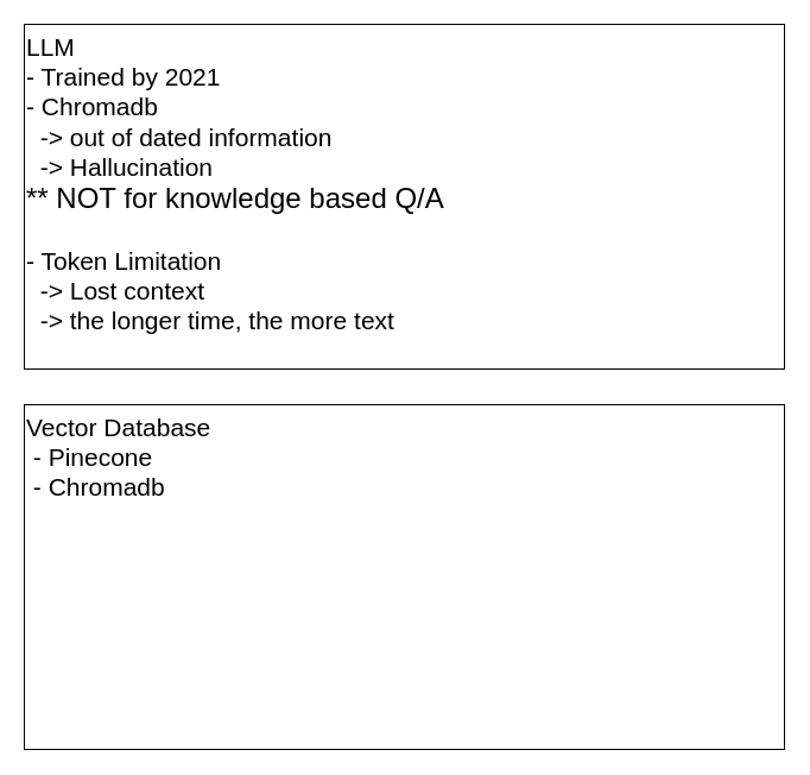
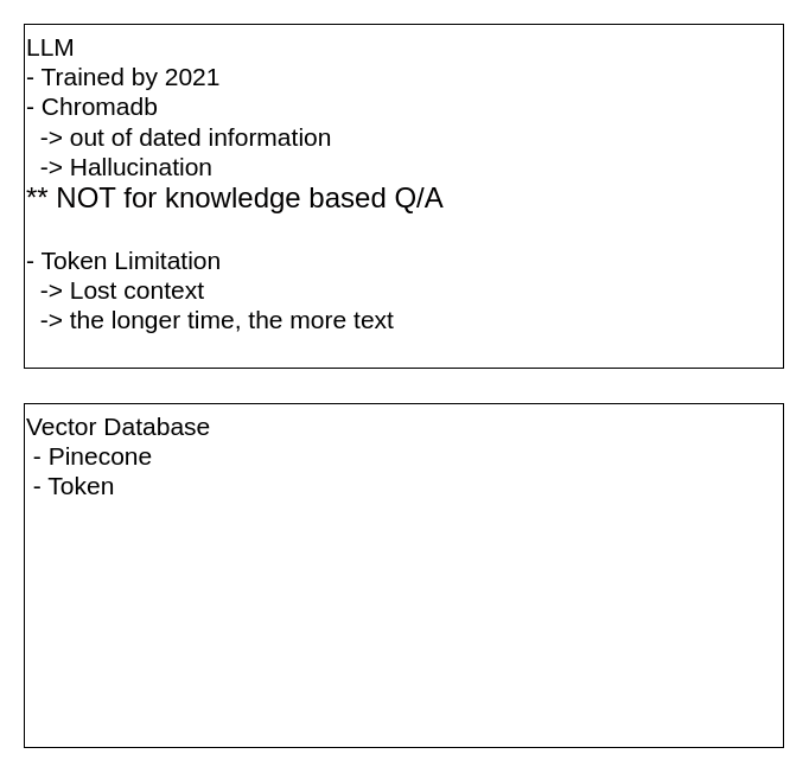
- <mxCell id="3" value="Vector Database&lt;br&gt;&amp;nbsp;- Pinecone&lt;br&gt;&amp;nbsp;- Chromadb" style="rounded=0;whiteSpace=wrap;html=1;fontSize=21;align=left;verticalAlign=top;" vertex="1" parent="1"><mxGeometry x="20" y="340" width="640" height="290" as="geometry" /></mxCell>
+ <mxCell id="3" value="Vector Database&lt;br&gt;&amp;nbsp;- Pinecone&lt;br&gt;&amp;nbsp;- Token" style="rounded=0;whiteSpace=wrap;html=1;fontSize=21;align=left;verticalAlign=top;" vertex="1" parent="1"><mxGeometry x="20" y="340" width="640" height="290" as="geometry" /></mxCell>
